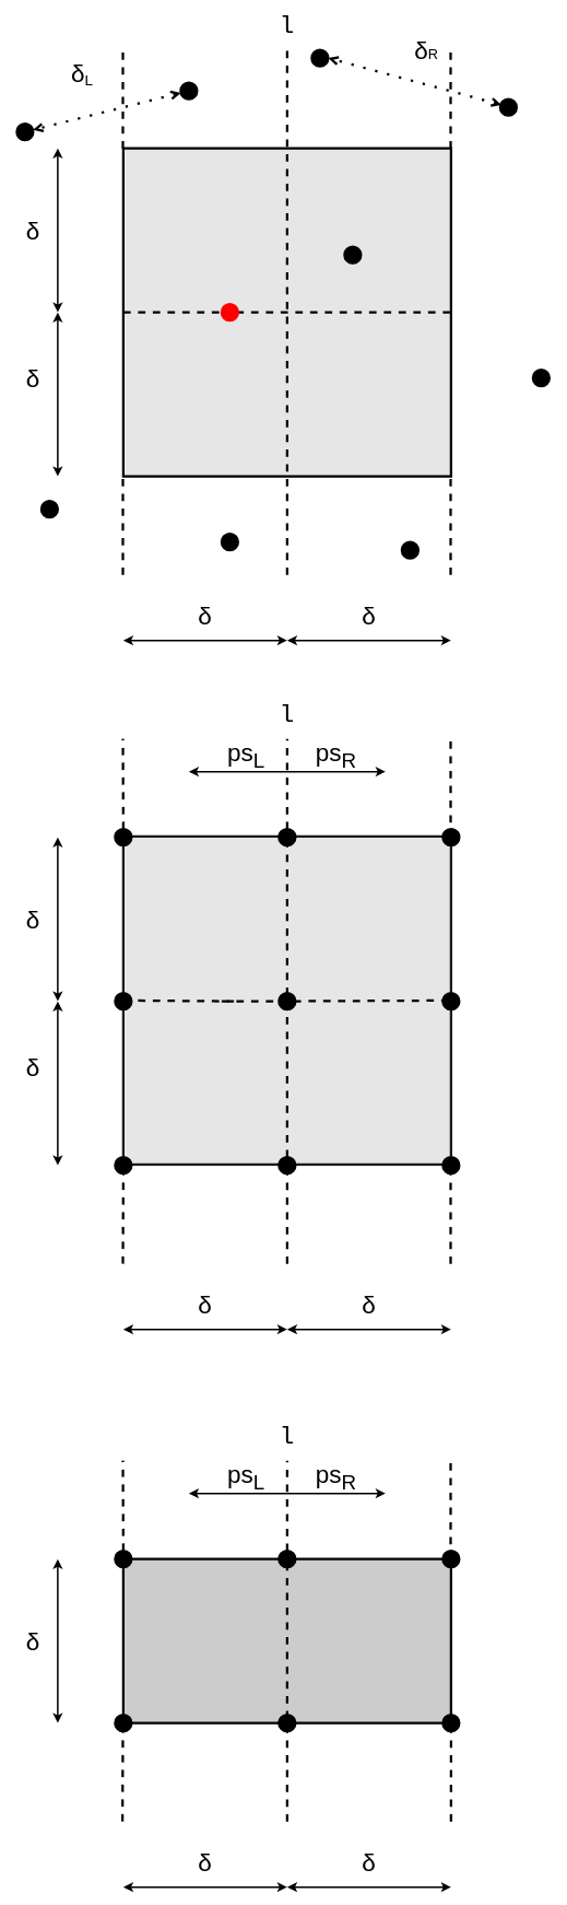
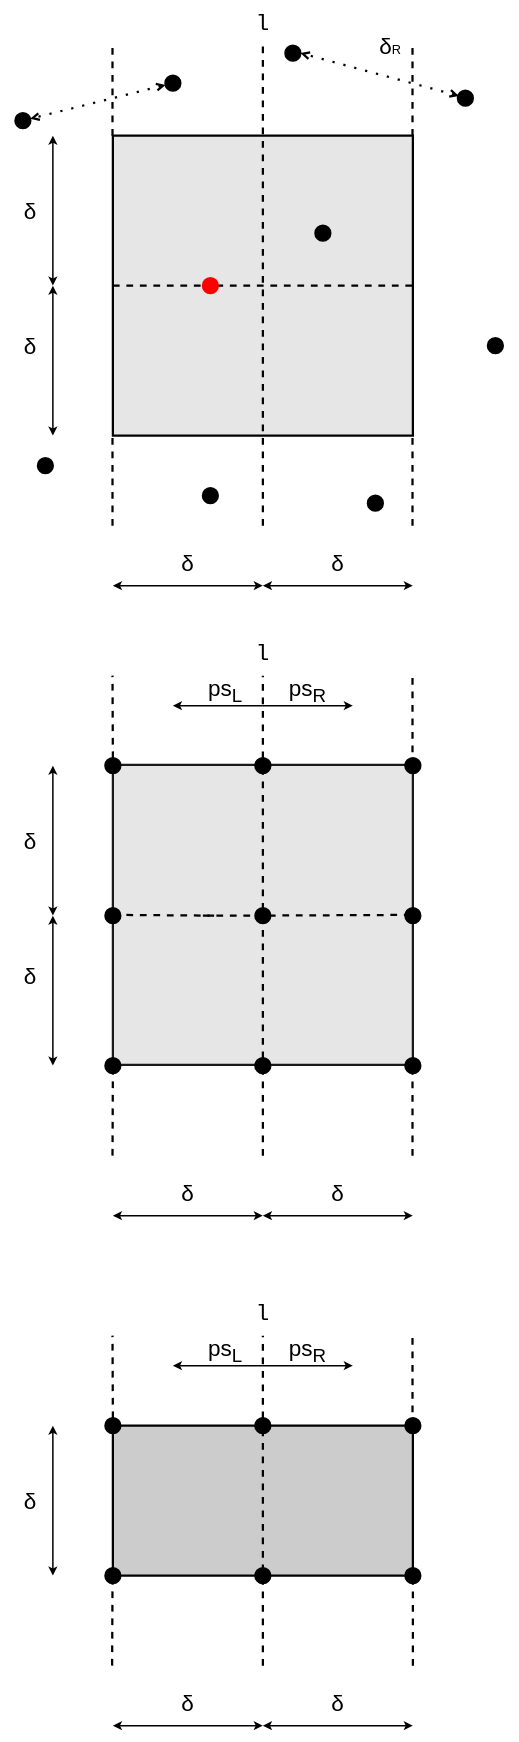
- <mxCell id="21" value="&lt;font style=&quot;font-size: 30px&quot;&gt;δ&lt;/font&gt;&lt;sub&gt;&lt;font style=&quot;font-size: 18px&quot;&gt;L&lt;/font&gt;&lt;/sub&gt;" style="text;html=1;strokeColor=none;fillColor=none;align=center;verticalAlign=middle;whiteSpace=wrap;rounded=0;" parent="1" vertex="1"><mxGeometry x="80" y="60" width="40" height="60" as="geometry" /></mxCell>
